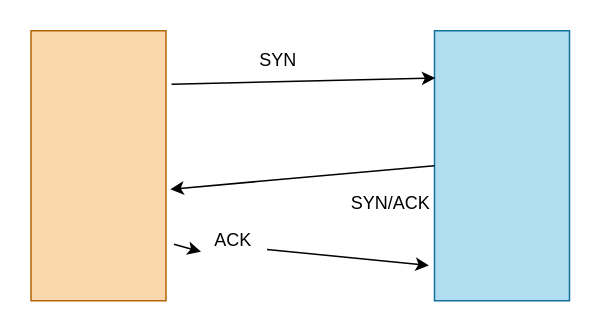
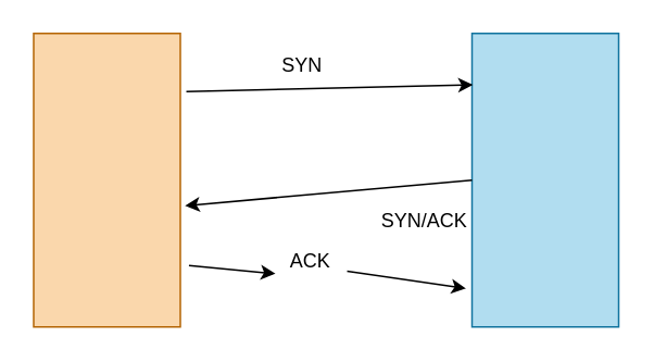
- <mxCell id="9" value="ACK" style="text;html=1;strokeColor=none;fillColor=none;align=center;verticalAlign=middle;whiteSpace=wrap;rounded=0;" vertex="1" parent="1"><mxGeometry x="135" y="150" width="40" height="20" as="geometry" /></mxCell>
+ <mxCell id="9" value="ACK" style="text;html=1;strokeColor=none;fillColor=none;align=center;verticalAlign=middle;whiteSpace=wrap;rounded=0;" vertex="1" parent="1"><mxGeometry x="170" y="150" width="40" height="20" as="geometry" /></mxCell>
